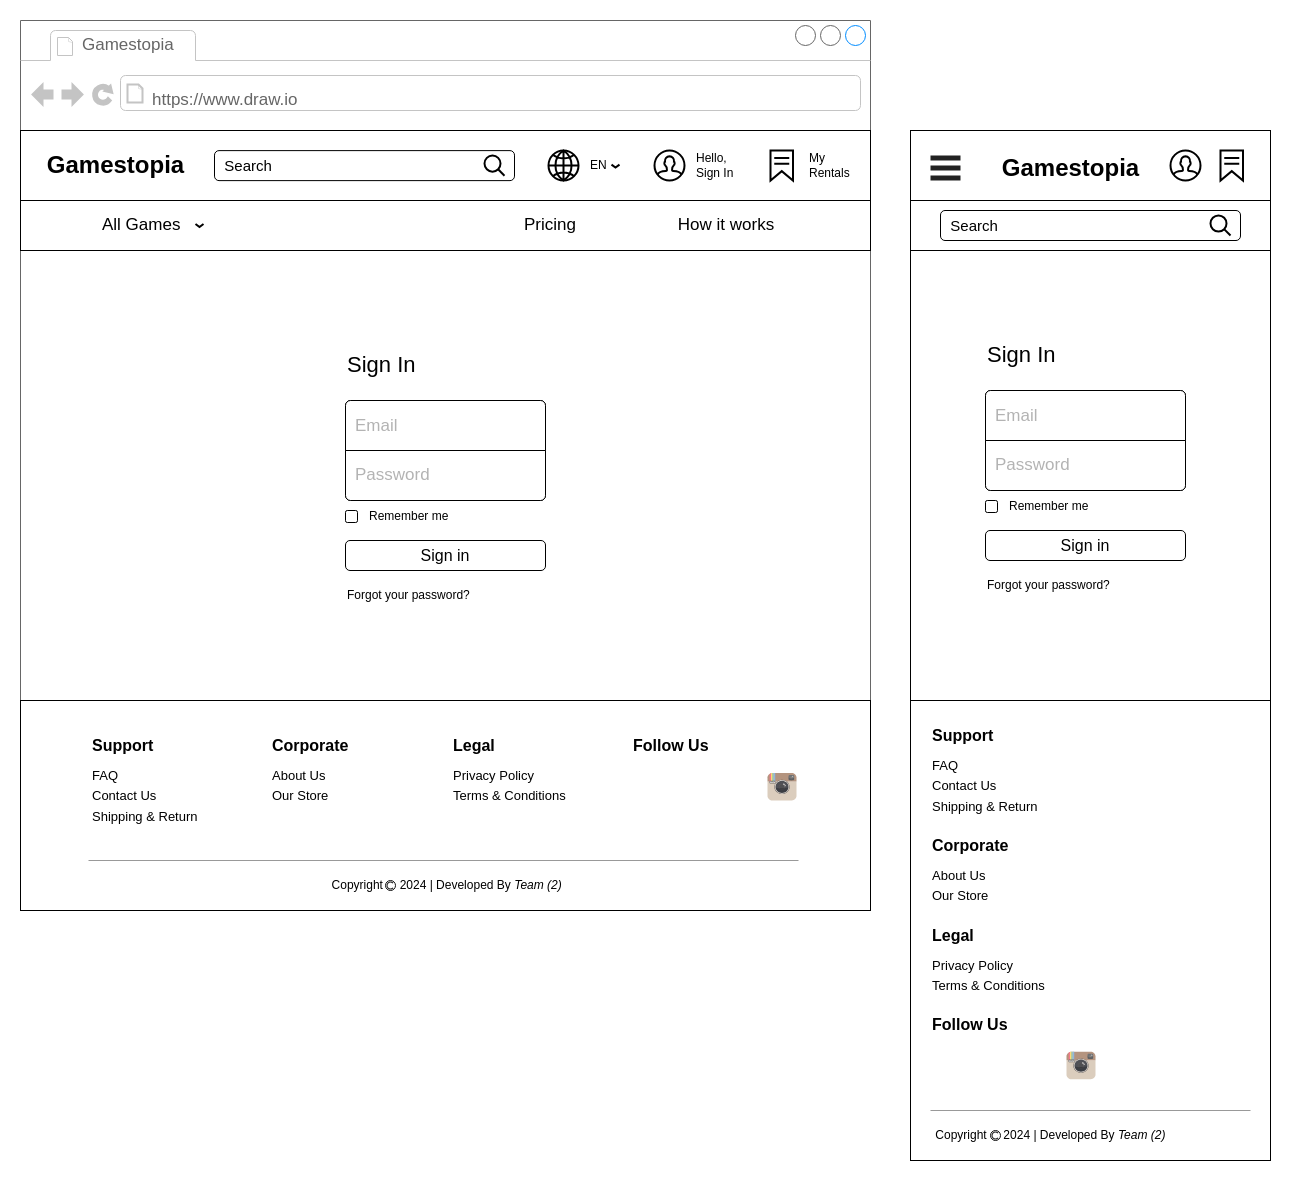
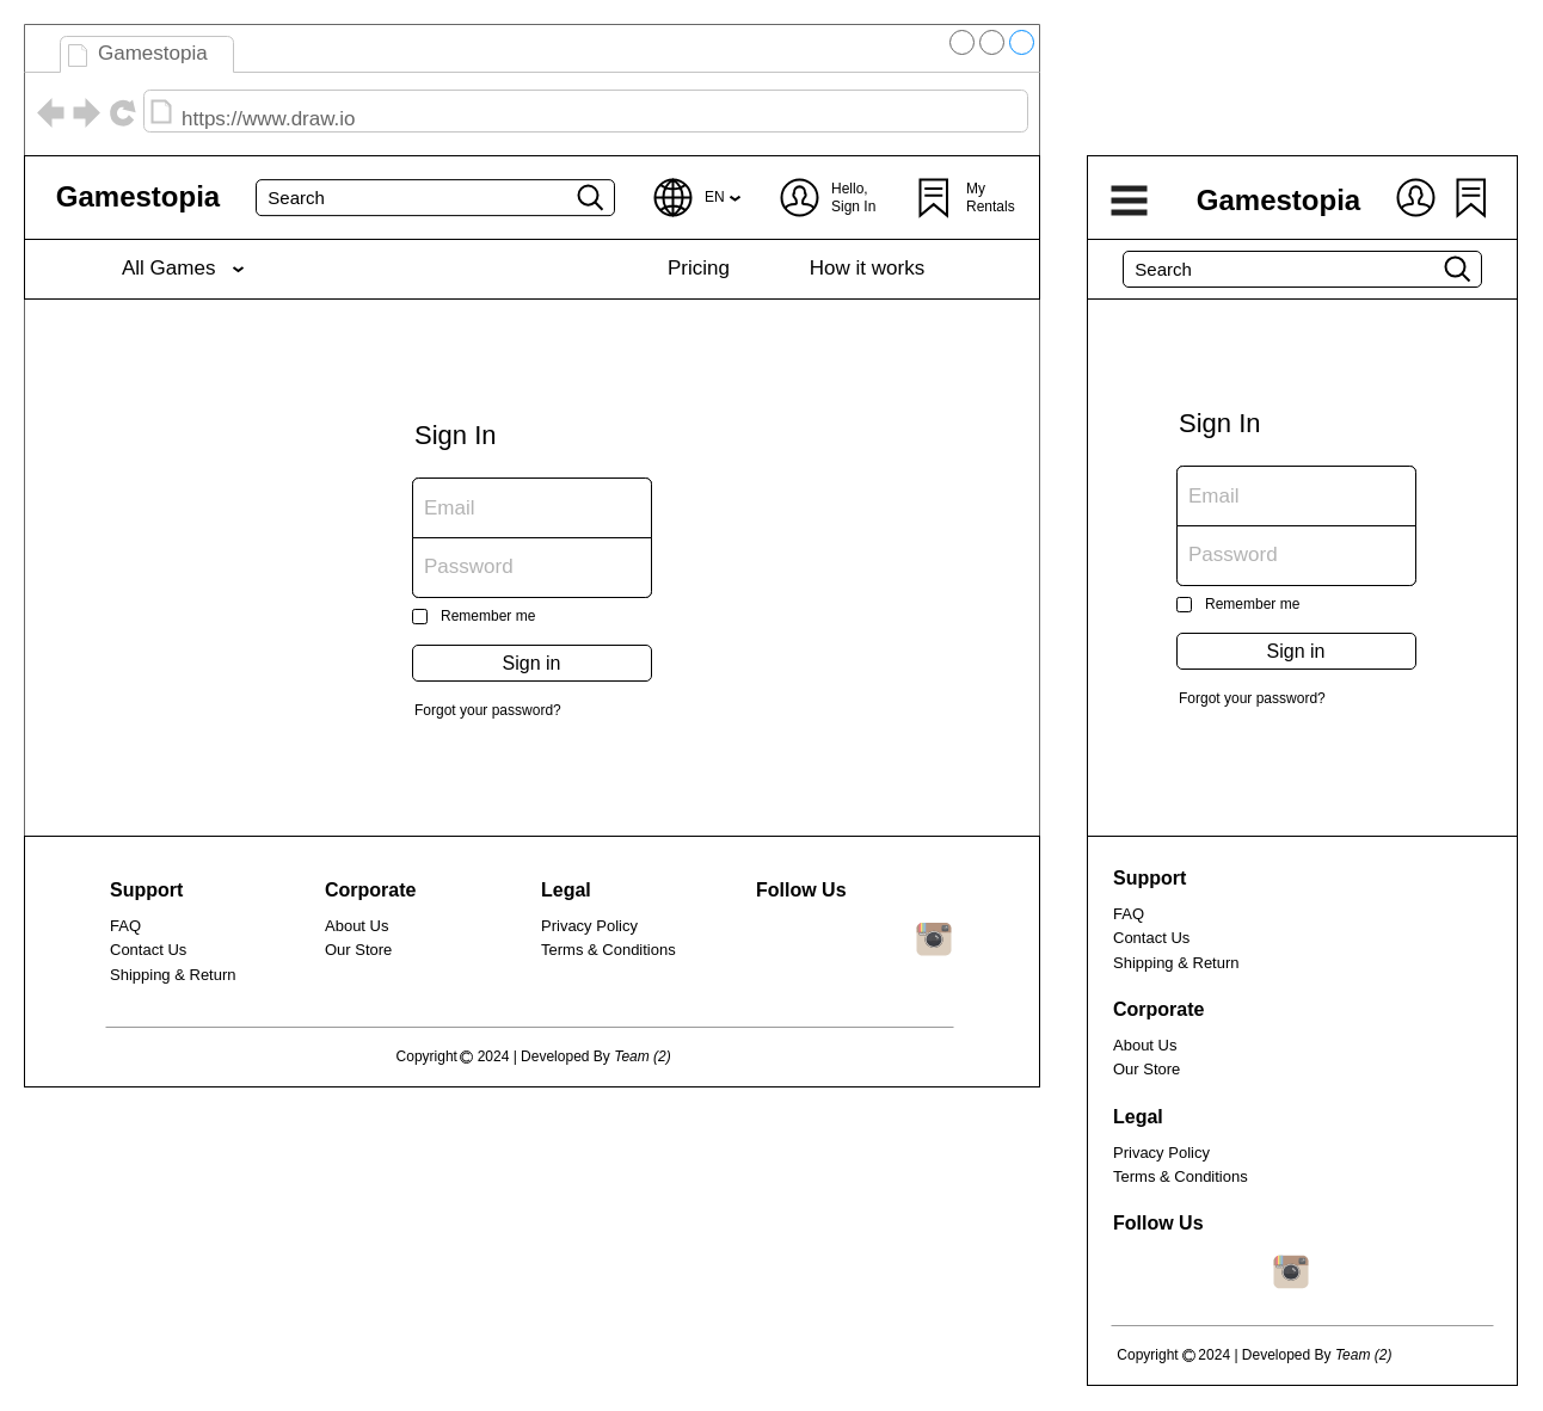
- <mxCell id="87" value="Pricing" style="text;html=1;strokeColor=none;fillColor=none;align=center;verticalAlign=middle;whiteSpace=wrap;rounded=0;fontSize=17;" vertex="1" parent="82"><mxGeometry x="480" y="10" width="100" height="30" as="geometry" /></mxCell>
+ <mxCell id="87" value="Pricing" style="text;html=1;strokeColor=none;fillColor=none;align=center;verticalAlign=middle;whiteSpace=wrap;rounded=0;fontSize=17;" vertex="1" parent="82"><mxGeometry x="515" y="10" width="100" height="30" as="geometry" /></mxCell>
